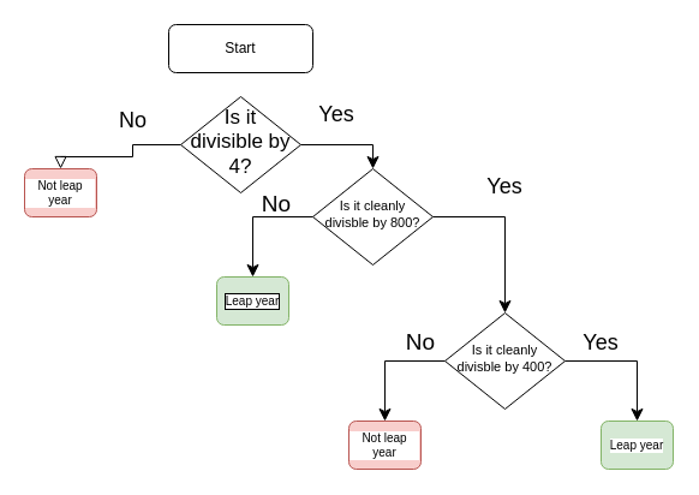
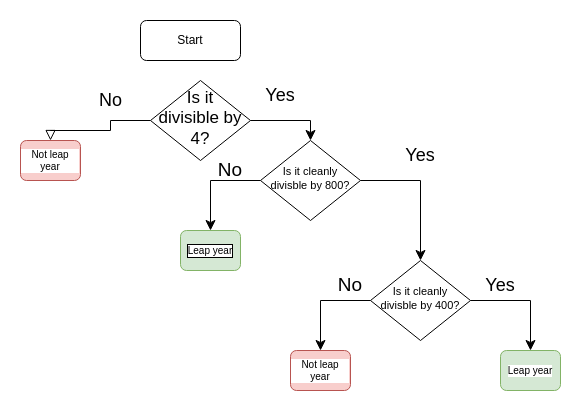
- <mxCell id="2" value="Start" style="rounded=1;whiteSpace=wrap;html=1;fontSize=12;glass=0;strokeWidth=1;shadow=0;" parent="1" vertex="1"><mxGeometry x="140" y="20" width="120" height="40" as="geometry" /></mxCell>
+ <mxCell id="2" value="Start" style="rounded=1;whiteSpace=wrap;html=1;fontSize=12;glass=0;strokeWidth=1;shadow=0;" parent="1" vertex="1"><mxGeometry x="140" y="20" width="100" height="40" as="geometry" /></mxCell>
